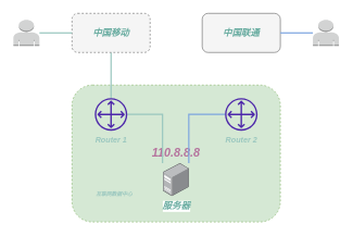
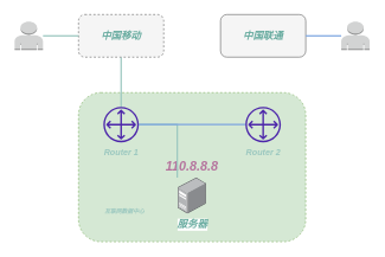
- <mxCell id="8" style="edgeStyle=orthogonalEdgeStyle;rounded=0;orthogonalLoop=1;jettySize=auto;html=1;strokeWidth=2;fontSize=14;fontColor=#67AB9F;endArrow=none;endFill=0;strokeColor=#7EA6E0;entryX=0.986;entryY=-0.009;entryDx=0;entryDy=0;entryPerimeter=0;" edge="1" parent="1" source="9" target="10"><mxGeometry relative="1" as="geometry" /></mxCell>
+ <mxCell id="8" style="edgeStyle=orthogonalEdgeStyle;rounded=0;orthogonalLoop=1;jettySize=auto;html=1;strokeWidth=2;fontSize=14;fontColor=#67AB9F;endArrow=none;endFill=0;strokeColor=#7EA6E0;" edge="1" parent="1" source="9" target="6"><mxGeometry relative="1" as="geometry" /></mxCell>
